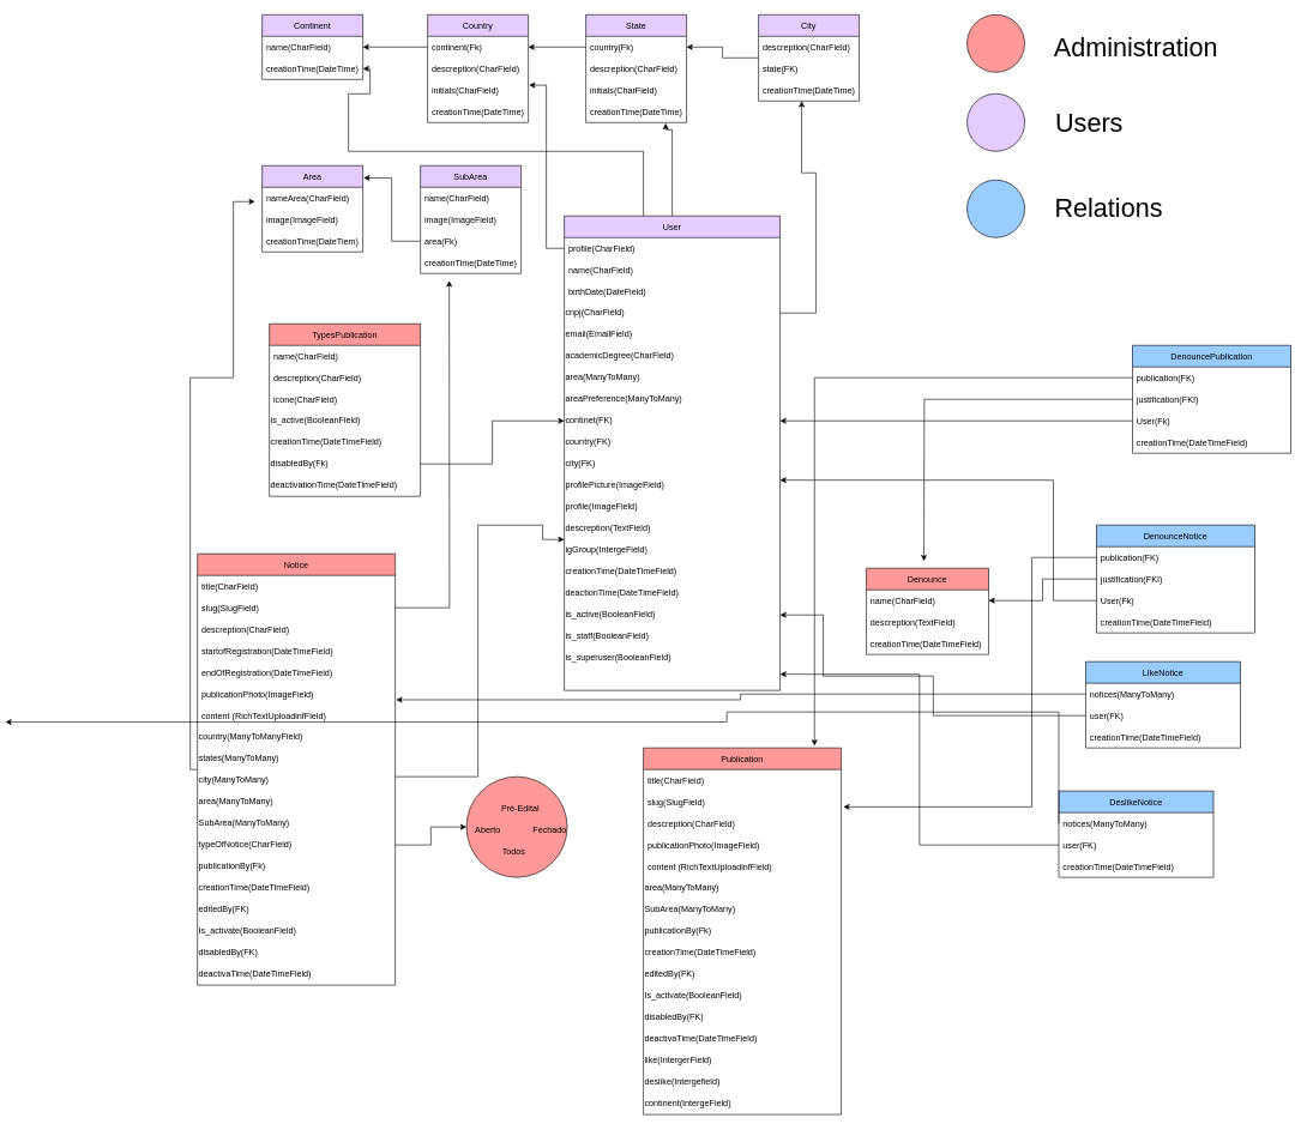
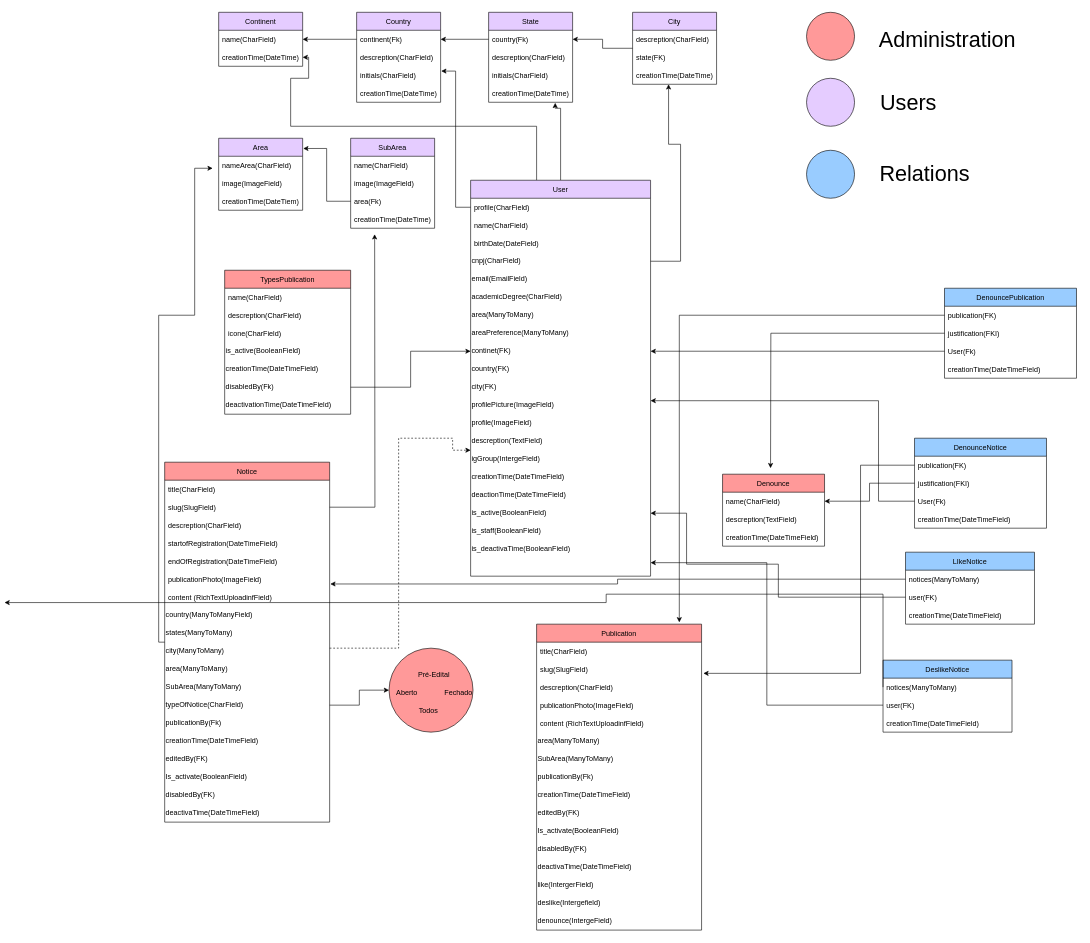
- <mxCell id="67" style="edgeStyle=orthogonalEdgeStyle;rounded=0;orthogonalLoop=1;jettySize=auto;html=1;entryX=0;entryY=0;entryDx=0;entryDy=0;" edge="1" parent="1" source="69" target="49"><mxGeometry relative="1" as="geometry"><Array as="points"><mxPoint x="420" y="1080" /><mxPoint x="420" y="730" /><mxPoint x="510" y="730" /><mxPoint x="510" y="750" /></Array></mxGeometry></mxCell>
+ <mxCell id="67" style="edgeStyle=orthogonalEdgeStyle;rounded=0;orthogonalLoop=1;jettySize=auto;html=1;entryX=0;entryY=0;entryDx=0;entryDy=0;dashed=1;" edge="1" parent="1" source="69" target="49"><mxGeometry relative="1" as="geometry"><Array as="points"><mxPoint x="420" y="1080" /><mxPoint x="420" y="730" /><mxPoint x="510" y="730" /><mxPoint x="510" y="750" /></Array></mxGeometry></mxCell>
- <mxCell id="54" value="is_superuser(BooleanField)" style="text;whiteSpace=wrap;html=1;" vertex="1" parent="34"><mxGeometry y="600" width="300" height="30" as="geometry" /></mxCell>
+ <mxCell id="54" value="is_deactivaTime(BooleanField)" style="text;whiteSpace=wrap;html=1;" vertex="1" parent="34"><mxGeometry y="600" width="300" height="30" as="geometry" /></mxCell>
- <mxCell id="112" value="continent(IntergeField)" style="text;whiteSpace=wrap;html=1;" vertex="1" parent="96"><mxGeometry y="480" width="275" height="30" as="geometry" /></mxCell>
+ <mxCell id="112" value="denounce(IntergeField)" style="text;whiteSpace=wrap;html=1;" vertex="1" parent="96"><mxGeometry y="480" width="275" height="30" as="geometry" /></mxCell>
